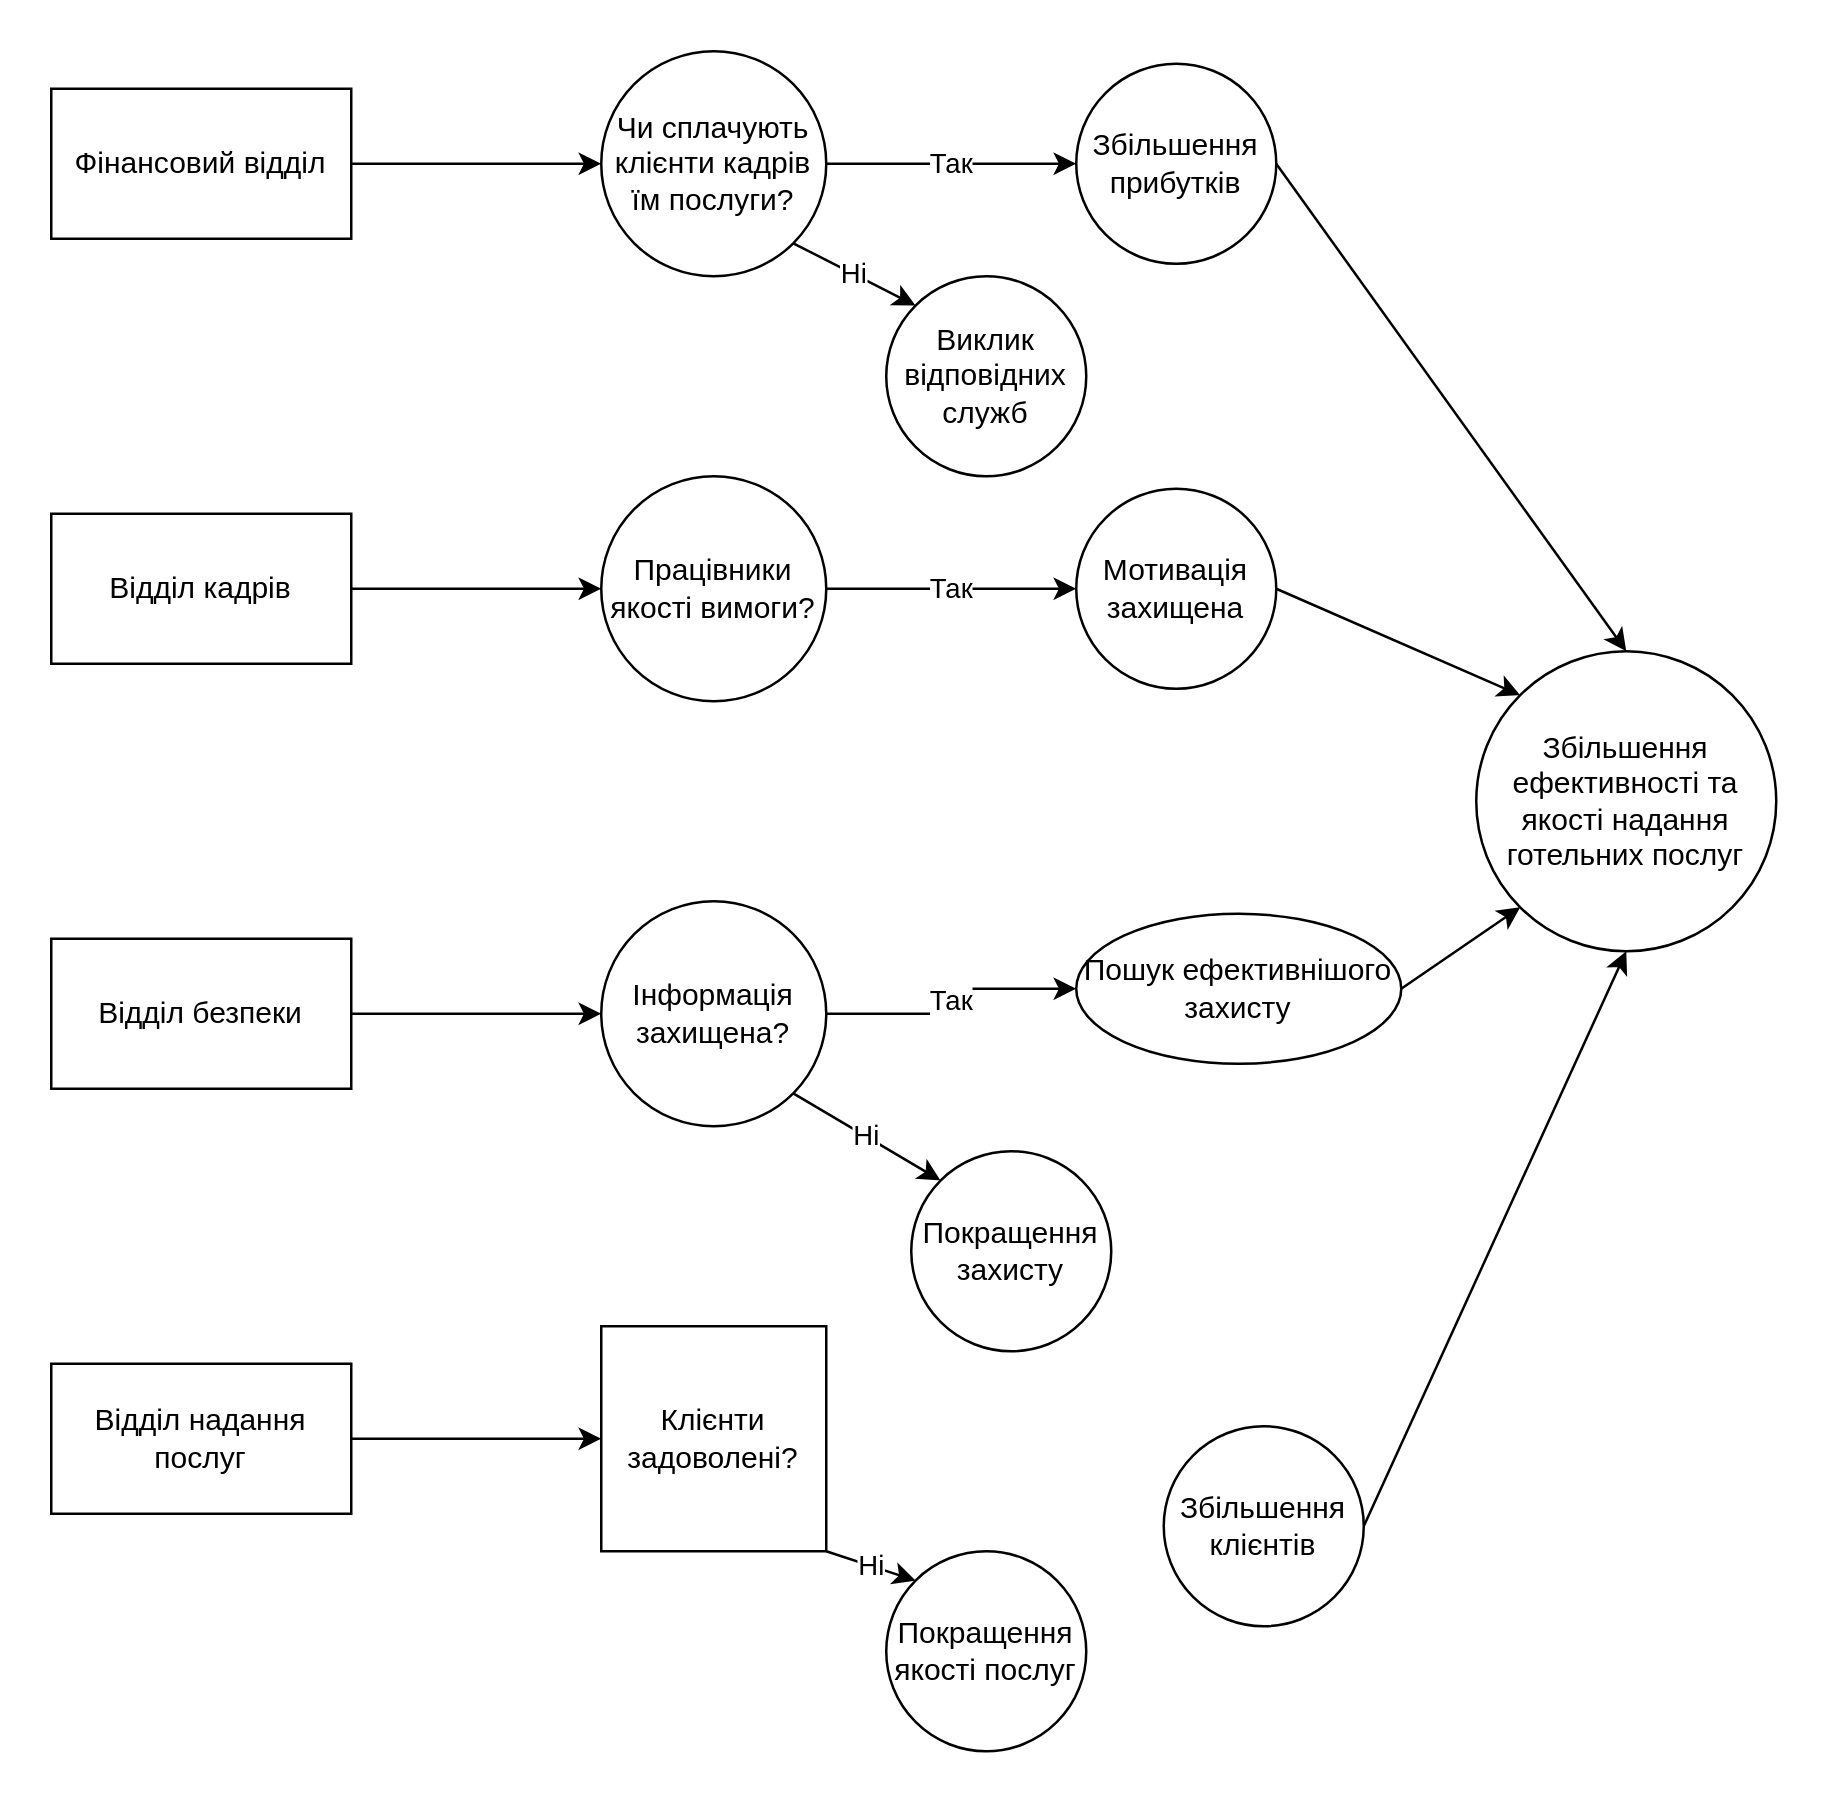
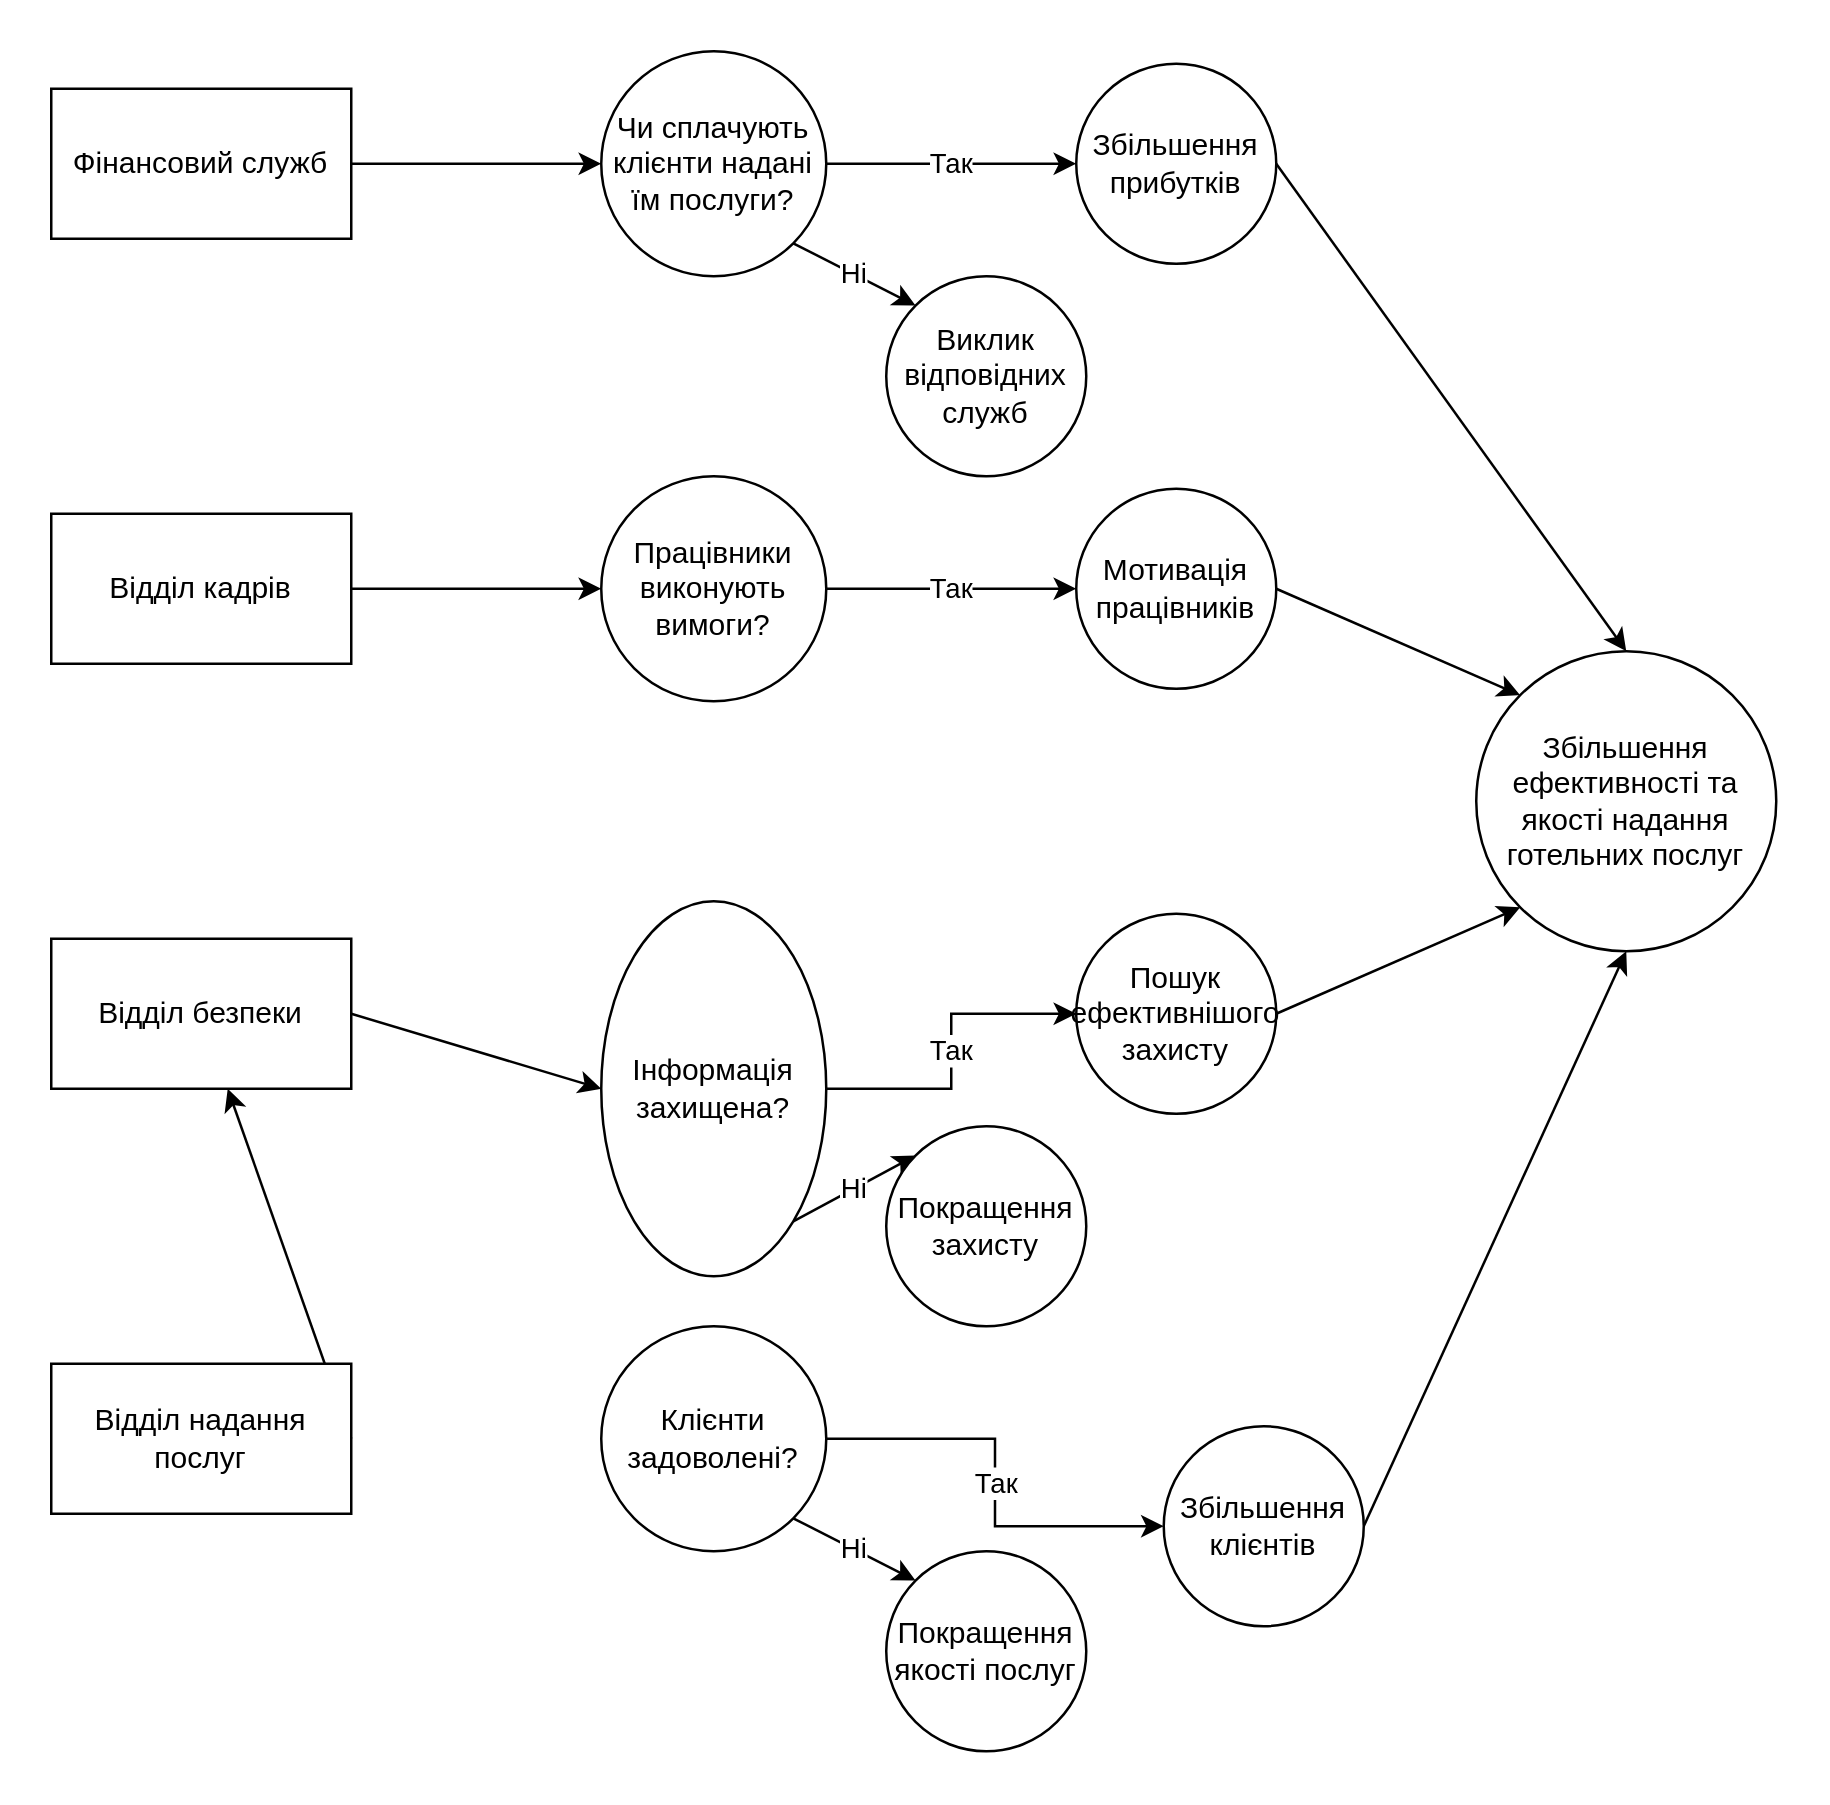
- <mxCell id="3" value="Фінансовий відділ" style="rounded=0;whiteSpace=wrap;html=1;" vertex="1" parent="1"><mxGeometry x="20" y="35" width="120" height="60" as="geometry" /></mxCell>
+ <mxCell id="3" value="Фінансовий служб" style="rounded=0;whiteSpace=wrap;html=1;" vertex="1" parent="1"><mxGeometry x="20" y="35" width="120" height="60" as="geometry" /></mxCell>
- <mxCell id="12" value="Чи сплачують клієнти кадрів їм послуги?" style="ellipse;whiteSpace=wrap;html=1;aspect=fixed;" vertex="1" parent="1"><mxGeometry x="240" y="20" width="90" height="90" as="geometry" /></mxCell>
+ <mxCell id="12" value="Чи сплачують клієнти надані їм послуги?" style="ellipse;whiteSpace=wrap;html=1;aspect=fixed;" vertex="1" parent="1"><mxGeometry x="240" y="20" width="90" height="90" as="geometry" /></mxCell>
- <mxCell id="17" value="Працівники якості вимоги?" style="ellipse;whiteSpace=wrap;html=1;aspect=fixed;" vertex="1" parent="1"><mxGeometry x="240" y="190" width="90" height="90" as="geometry" /></mxCell>
+ <mxCell id="17" value="Працівники виконують вимоги?" style="ellipse;whiteSpace=wrap;html=1;aspect=fixed;" vertex="1" parent="1"><mxGeometry x="240" y="190" width="90" height="90" as="geometry" /></mxCell>
- <mxCell id="19" value="Мотивація захищена" style="ellipse;whiteSpace=wrap;html=1;aspect=fixed;" vertex="1" parent="1"><mxGeometry x="430" y="195" width="80" height="80" as="geometry" /></mxCell>
+ <mxCell id="19" value="Мотивація працівників" style="ellipse;whiteSpace=wrap;html=1;aspect=fixed;" vertex="1" parent="1"><mxGeometry x="430" y="195" width="80" height="80" as="geometry" /></mxCell>
- <mxCell id="24" value="Пошук ефективнішого захисту" style="ellipse;whiteSpace=wrap;html=1;aspect=fixed;" vertex="1" parent="1"><mxGeometry x="430" y="365" width="130" height="60" as="geometry" /></mxCell>
+ <mxCell id="24" value="Пошук ефективнішого захисту" style="ellipse;whiteSpace=wrap;html=1;aspect=fixed;" vertex="1" parent="1"><mxGeometry x="430" y="365" width="80" height="80" as="geometry" /></mxCell>
- <mxCell id="22" value="Інформація захищена?" style="ellipse;whiteSpace=wrap;html=1;aspect=fixed;" vertex="1" parent="1"><mxGeometry x="240" y="360" width="90" height="90" as="geometry" /></mxCell>
+ <mxCell id="22" value="Інформація захищена?" style="ellipse;whiteSpace=wrap;html=1;aspect=fixed;" vertex="1" parent="1"><mxGeometry x="240" y="360" width="90" height="150" as="geometry" /></mxCell>
- <mxCell id="25" value="Покращення захисту" style="ellipse;whiteSpace=wrap;html=1;aspect=fixed;" vertex="1" parent="1"><mxGeometry x="364" y="460" width="80" height="80" as="geometry" /></mxCell>
+ <mxCell id="25" value="Покращення захисту" style="ellipse;whiteSpace=wrap;html=1;aspect=fixed;" vertex="1" parent="1"><mxGeometry x="354" y="450" width="80" height="80" as="geometry" /></mxCell>
- <mxCell id="8" style="edgeStyle=none;rounded=0;orthogonalLoop=1;jettySize=auto;html=1;exitX=1;exitY=0.5;exitDx=0;exitDy=0;entryX=0;entryY=0.5;entryDx=0;entryDy=0;" edge="1" parent="1" source="9" target="28"><mxGeometry relative="1" as="geometry" /></mxCell>
+ <mxCell id="8" style="edgeStyle=none;rounded=0;orthogonalLoop=1;jettySize=auto;html=1;exitX=1;exitY=0.5;exitDx=0;exitDy=0;" edge="1" parent="1" source="9" target="7"><mxGeometry relative="1" as="geometry" /></mxCell>
- <mxCell id="28" value="Клієнти задоволені?" style="whiteSpace=wrap;html=1;aspect=fixed;rounded=0;" vertex="1" parent="1"><mxGeometry x="240" y="530" width="90" height="90" as="geometry" /></mxCell>
+ <mxCell id="28" value="Клієнти задоволені?" style="ellipse;whiteSpace=wrap;html=1;aspect=fixed;" vertex="1" parent="1"><mxGeometry x="240" y="530" width="90" height="90" as="geometry" /></mxCell>
+ <mxCell id="26" value="Так" style="edgeStyle=orthogonalEdgeStyle;rounded=0;orthogonalLoop=1;jettySize=auto;html=1;exitX=1;exitY=0.5;exitDx=0;exitDy=0;entryX=0;entryY=0.5;entryDx=0;entryDy=0;" edge="1" parent="1" source="28" target="30"><mxGeometry relative="1" as="geometry" /></mxCell>
